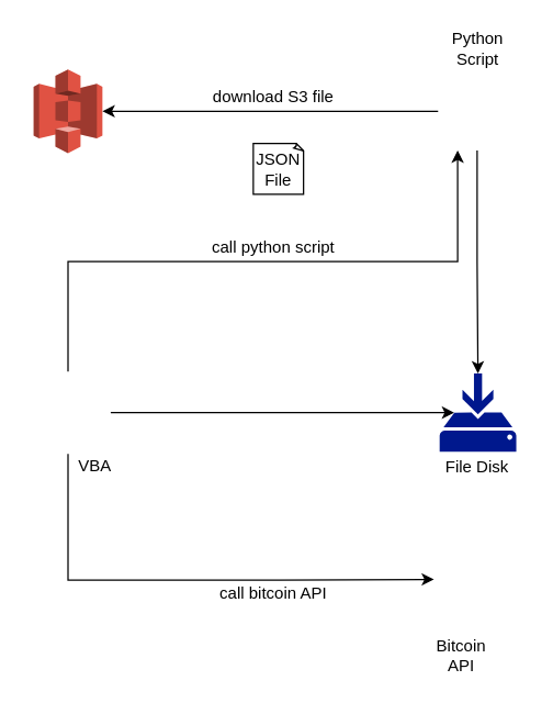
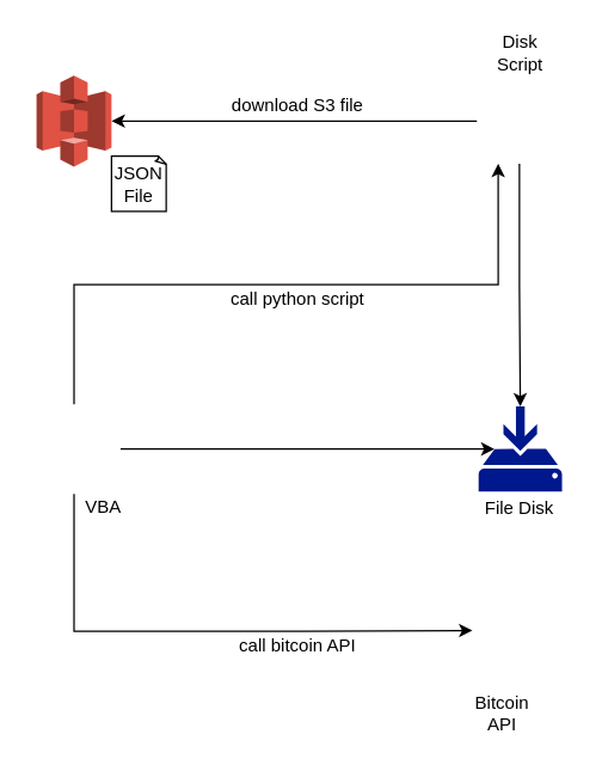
- <mxCell id="11" value="Python&lt;br&gt;Script" style="text;html=1;strokeColor=none;fillColor=none;align=center;verticalAlign=middle;whiteSpace=wrap;rounded=0;" parent="1" vertex="1"><mxGeometry x="321.02" y="20" width="53.74" height="30" as="geometry" /></mxCell>
+ <mxCell id="11" value="Disk&lt;br&gt;Script" style="text;html=1;strokeColor=none;fillColor=none;align=center;verticalAlign=middle;whiteSpace=wrap;rounded=0;" parent="1" vertex="1"><mxGeometry x="321.02" y="20" width="53.74" height="30" as="geometry" /></mxCell>
- <mxCell id="10" value="JSON&lt;br&gt;File" style="whiteSpace=wrap;html=1;shape=mxgraph.basic.document" parent="1" vertex="1"><mxGeometry x="184.09" y="104" width="37" height="37" as="geometry" /></mxCell>
+ <mxCell id="10" value="JSON&lt;br&gt;File" style="whiteSpace=wrap;html=1;shape=mxgraph.basic.document" parent="1" vertex="1"><mxGeometry x="74.09" y="104" width="37" height="37" as="geometry" /></mxCell>
- <mxCell id="14" value="call python script" style="text;html=1;strokeColor=none;fillColor=none;align=center;verticalAlign=middle;whiteSpace=wrap;rounded=0;" parent="1" vertex="1"><mxGeometry x="148.82" y="170" width="100" height="20" as="geometry" /></mxCell>
+ <mxCell id="14" value="call python script" style="text;html=1;strokeColor=none;fillColor=none;align=center;verticalAlign=middle;whiteSpace=wrap;rounded=0;" parent="1" vertex="1"><mxGeometry x="148.82" y="190" width="100" height="20" as="geometry" /></mxCell>
